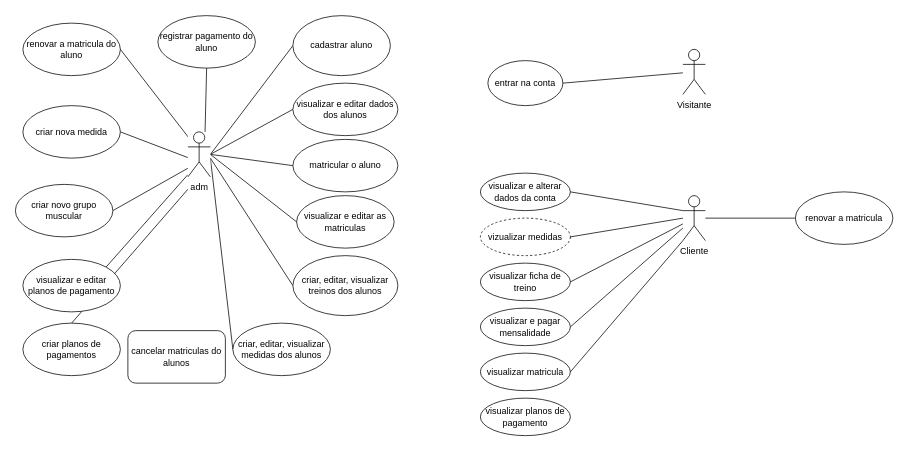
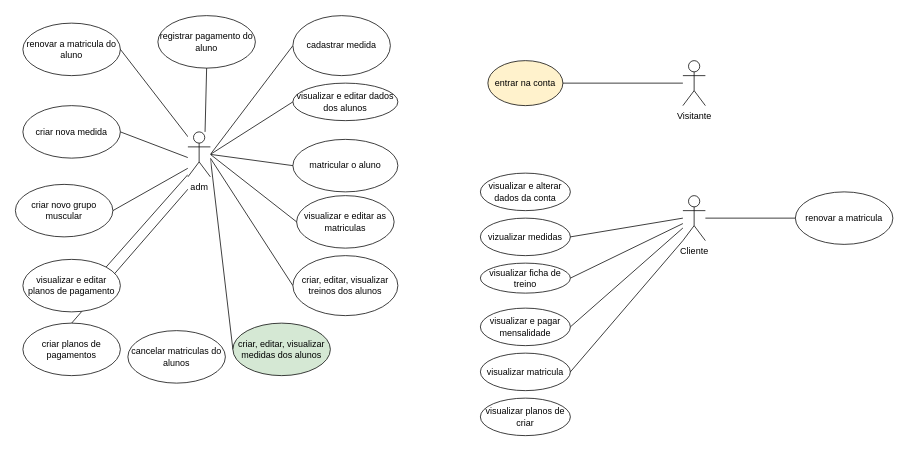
- <mxCell id="12" value="cadastrar aluno" style="ellipse;whiteSpace=wrap;html=1;" parent="1" vertex="1"><mxGeometry x="390" y="20" width="130" height="80" as="geometry" /></mxCell>
+ <mxCell id="12" value="cadastrar medida" style="ellipse;whiteSpace=wrap;html=1;" parent="1" vertex="1"><mxGeometry x="390" y="20" width="130" height="80" as="geometry" /></mxCell>
- <mxCell id="4" value="Visitante" style="shape=umlActor;verticalLabelPosition=bottom;verticalAlign=top;html=1;outlineConnect=0;" parent="1" vertex="1"><mxGeometry x="910" y="65" width="30" height="60" as="geometry" /></mxCell>
+ <mxCell id="4" value="Visitante" style="shape=umlActor;verticalLabelPosition=bottom;verticalAlign=top;html=1;outlineConnect=0;" parent="1" vertex="1"><mxGeometry x="910" y="80" width="30" height="60" as="geometry" /></mxCell>
- <mxCell id="8" value="entrar na conta" style="ellipse;whiteSpace=wrap;html=1;" parent="1" vertex="1"><mxGeometry x="650" y="80" width="100" height="60" as="geometry" /></mxCell>
+ <mxCell id="8" value="entrar na conta" style="ellipse;whiteSpace=wrap;html=1;fillColor=#fff2cc;" parent="1" vertex="1"><mxGeometry x="650" y="80" width="100" height="60" as="geometry" /></mxCell>
- <mxCell id="14" value="visualizar e editar dados dos alunos" style="ellipse;whiteSpace=wrap;html=1;" parent="1" vertex="1"><mxGeometry x="390" y="110" width="140" height="70" as="geometry" /></mxCell>
+ <mxCell id="14" value="visualizar e editar dados dos alunos" style="ellipse;whiteSpace=wrap;html=1;" parent="1" vertex="1"><mxGeometry x="390" y="110" width="140" height="50" as="geometry" /></mxCell>
- <mxCell id="5" style="rounded=0;orthogonalLoop=1;jettySize=auto;html=1;exitX=0;exitY=0.333;exitDx=0;exitDy=0;exitPerimeter=0;entryX=1;entryY=0.5;entryDx=0;entryDy=0;startArrow=none;startFill=0;endArrow=none;endFill=0;" parent="1" source="6" target="9" edge="1"><mxGeometry relative="1" as="geometry" /></mxCell>
- <mxCell id="18" value="vizualizar medidas" style="ellipse;whiteSpace=wrap;html=1;dashed=1;" parent="1" vertex="1"><mxGeometry x="640" y="290" width="120" height="50" as="geometry" /></mxCell>
+ <mxCell id="18" value="vizualizar medidas" style="ellipse;whiteSpace=wrap;html=1;" parent="1" vertex="1"><mxGeometry x="640" y="290" width="120" height="50" as="geometry" /></mxCell>
- <mxCell id="11" value="visualizar ficha de treino" style="ellipse;whiteSpace=wrap;html=1;" parent="1" vertex="1"><mxGeometry x="640" y="350" width="120" height="50" as="geometry" /></mxCell>
+ <mxCell id="11" value="visualizar ficha de treino" style="ellipse;whiteSpace=wrap;html=1;" parent="1" vertex="1"><mxGeometry x="640" y="350" width="120" height="40" as="geometry" /></mxCell>
- <mxCell id="23" value="criar, editar, visualizar medidas dos alunos" style="ellipse;whiteSpace=wrap;html=1;" parent="1" vertex="1"><mxGeometry x="310" y="430" width="130" height="70" as="geometry" /></mxCell>
+ <mxCell id="23" value="criar, editar, visualizar medidas dos alunos" style="ellipse;whiteSpace=wrap;html=1;fillColor=#d5e8d4;" parent="1" vertex="1"><mxGeometry x="310" y="430" width="130" height="70" as="geometry" /></mxCell>
- <mxCell id="45" value="cancelar matriculas do alunos" style="whiteSpace=wrap;html=1;rounded=1;" vertex="1" parent="1"><mxGeometry x="170" y="440" width="130" height="70" as="geometry" /></mxCell>
+ <mxCell id="45" value="cancelar matriculas do alunos" style="ellipse;whiteSpace=wrap;html=1;" vertex="1" parent="1"><mxGeometry x="170" y="440" width="130" height="70" as="geometry" /></mxCell>
- <mxCell id="33" value="visualizar planos de pagamento" style="ellipse;whiteSpace=wrap;html=1;" parent="1" vertex="1"><mxGeometry x="640" y="530" width="120" height="50" as="geometry" /></mxCell>
+ <mxCell id="33" value="visualizar planos de criar" style="ellipse;whiteSpace=wrap;html=1;" parent="1" vertex="1"><mxGeometry x="640" y="530" width="120" height="50" as="geometry" /></mxCell>
